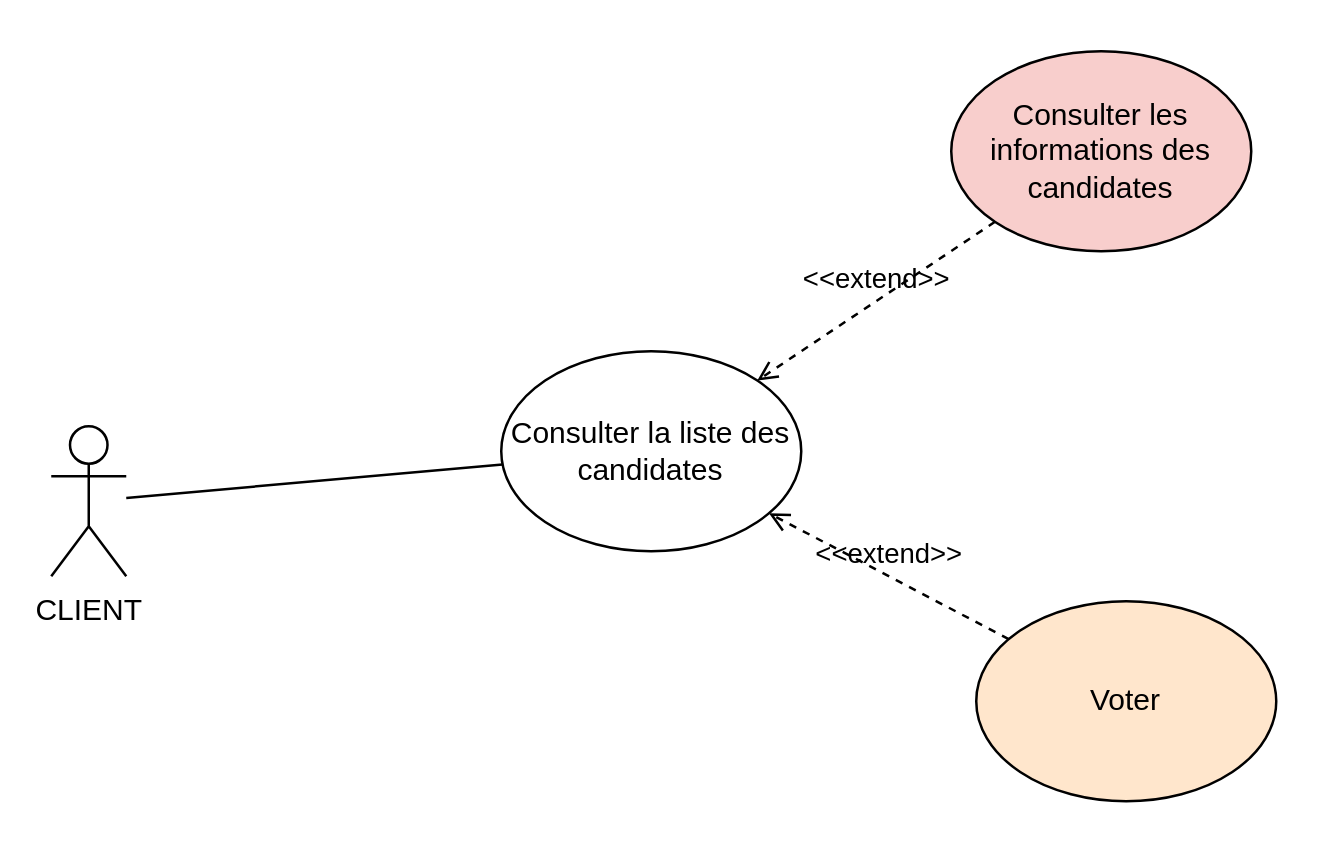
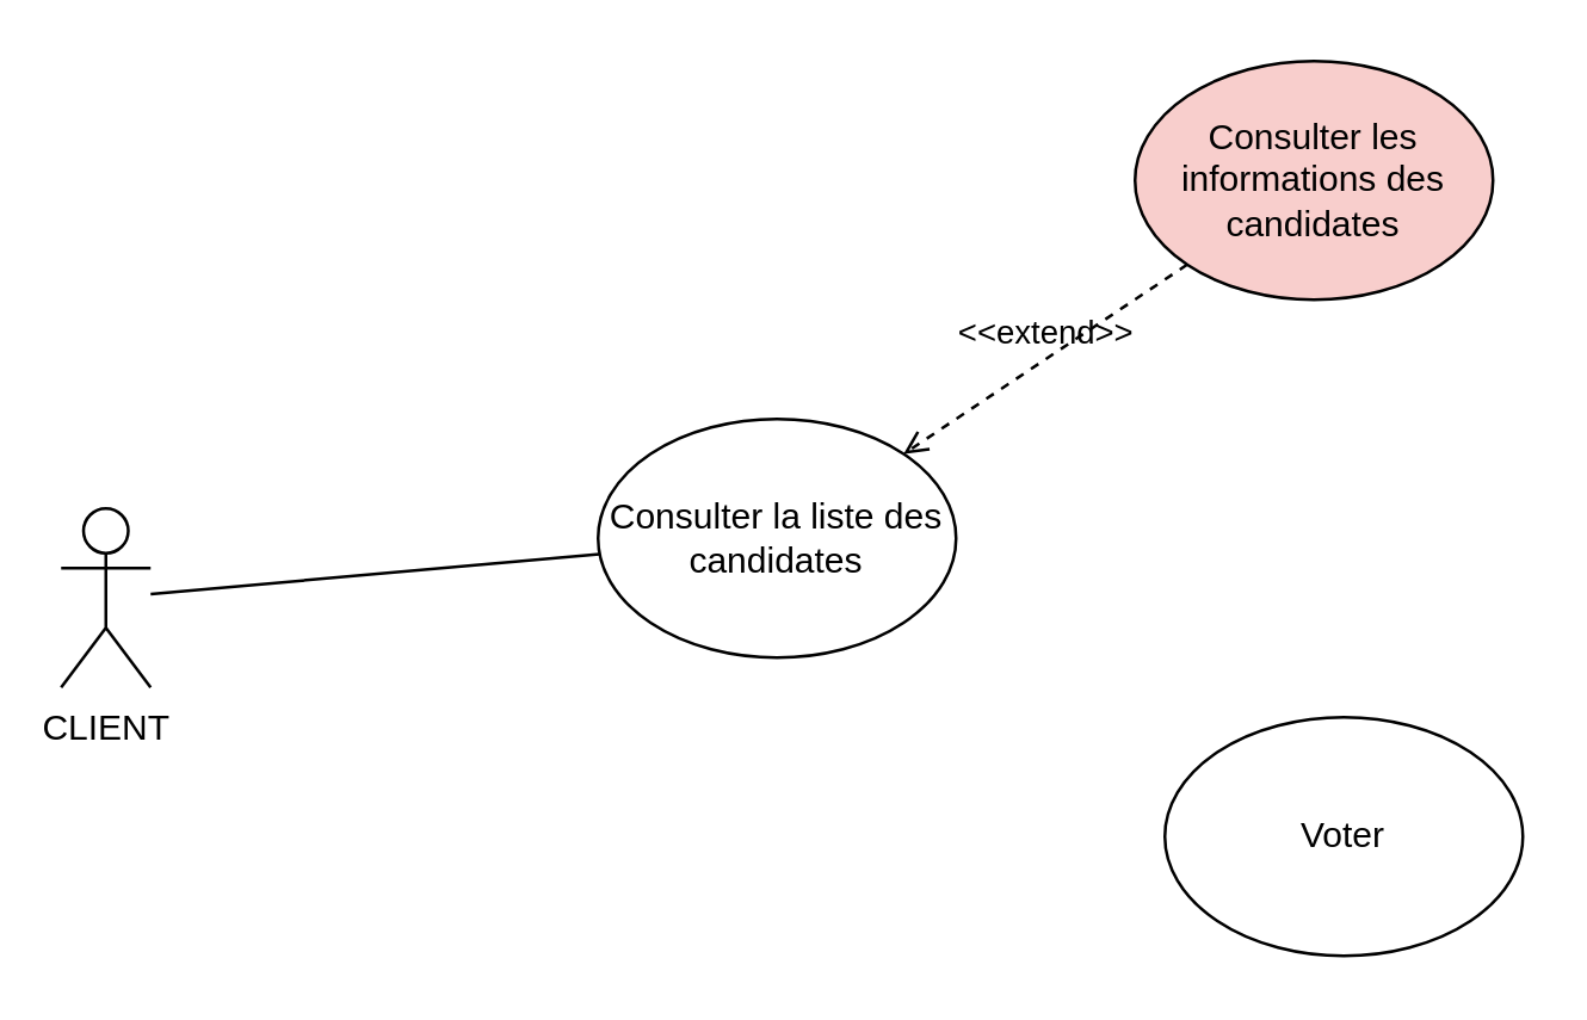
- <mxCell id="7" value="&amp;lt;&amp;lt;extend&amp;gt;&amp;gt;" style="html=1;verticalAlign=bottom;labelBackgroundColor=none;endArrow=open;endFill=0;dashed=1;rounded=0;" edge="1" parent="1" source="6" target="3"><mxGeometry width="160" relative="1" as="geometry"><mxPoint x="402.131" y="169.518" as="sourcePoint" /><mxPoint x="497.877" y="220.004" as="targetPoint" /></mxGeometry></mxCell>
- <mxCell id="6" value="Voter" style="ellipse;whiteSpace=wrap;html=1;fillColor=#ffe6cc;" vertex="1" parent="1"><mxGeometry x="390" y="240" width="120" height="80" as="geometry" /></mxCell>
+ <mxCell id="6" value="Voter" style="ellipse;whiteSpace=wrap;html=1;" vertex="1" parent="1"><mxGeometry x="390" y="240" width="120" height="80" as="geometry" /></mxCell>
